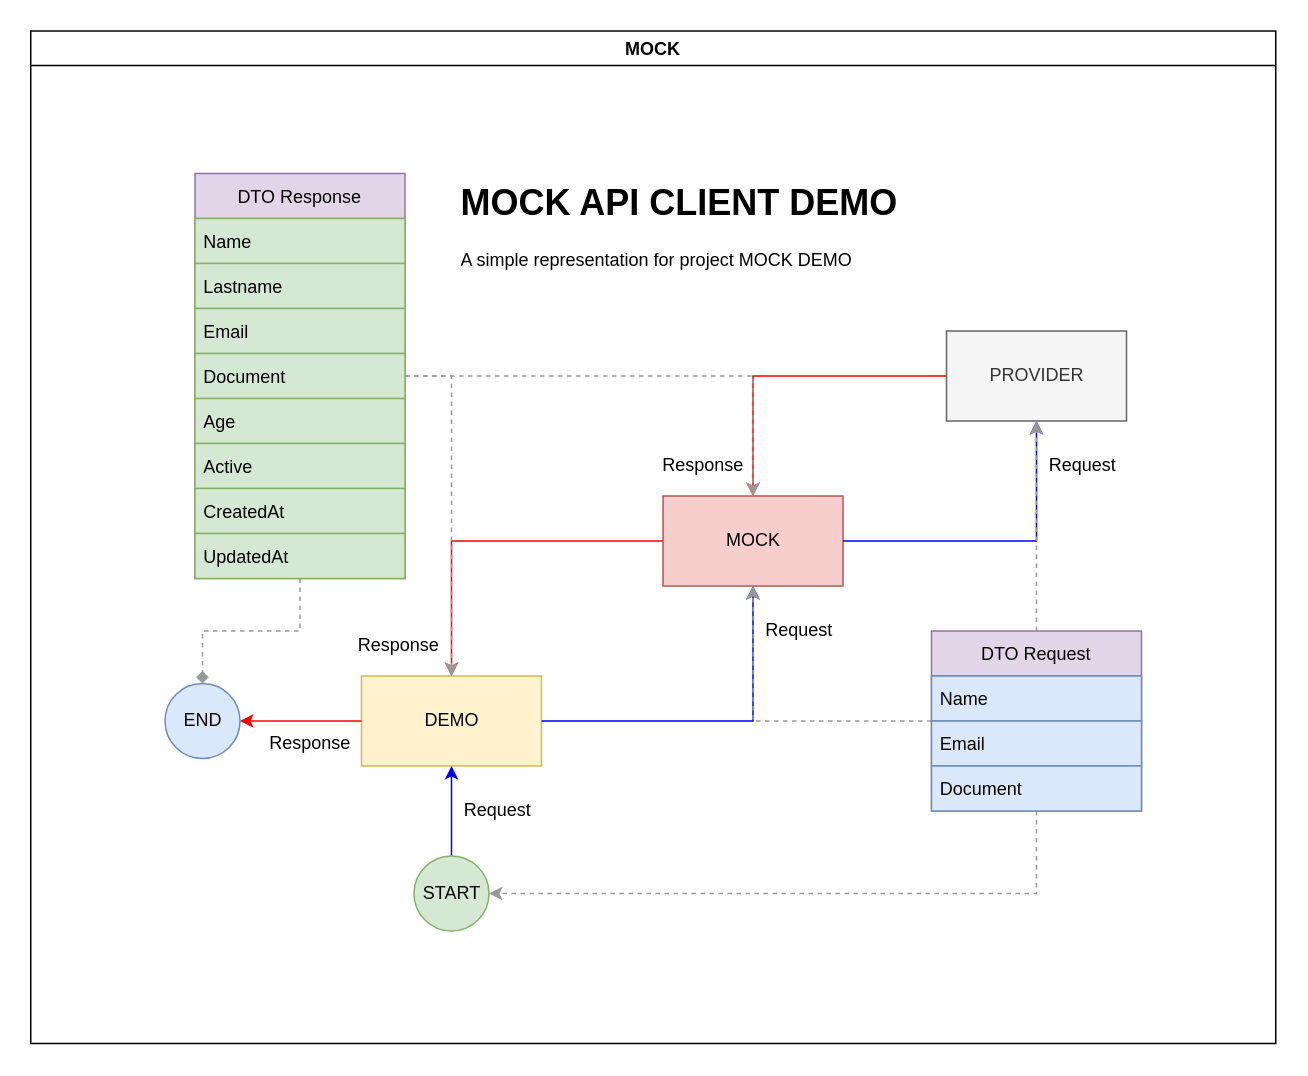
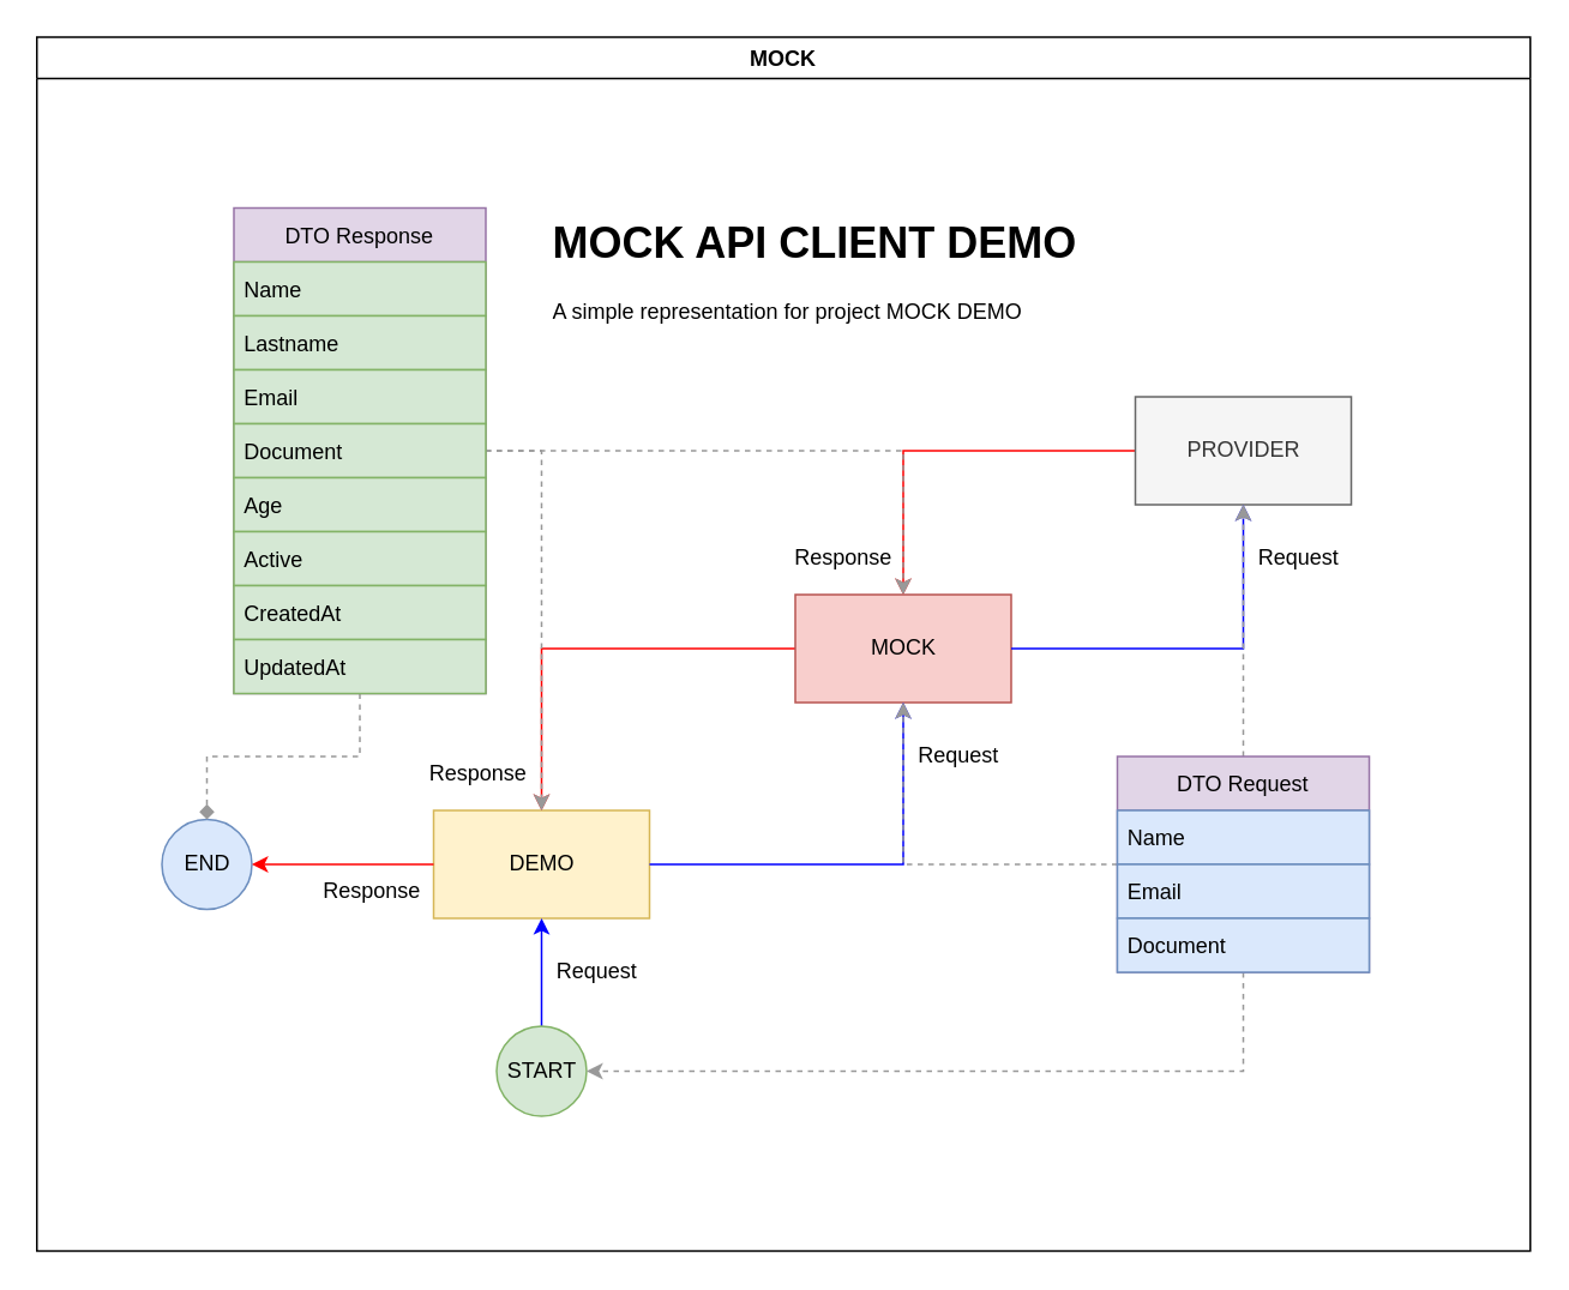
- <mxCell id="12" value="END" style="ellipse;whiteSpace=wrap;html=1;aspect=fixed;fillColor=#dae8fc;strokeColor=#6c8ebf;" vertex="1" parent="2"><mxGeometry x="89.5" y="435" width="50" height="50" as="geometry" /></mxCell>
+ <mxCell id="12" value="END" style="ellipse;whiteSpace=wrap;html=1;aspect=fixed;fillColor=#dae8fc;strokeColor=#6c8ebf;" vertex="1" parent="2"><mxGeometry x="69.5" y="435" width="50" height="50" as="geometry" /></mxCell>
